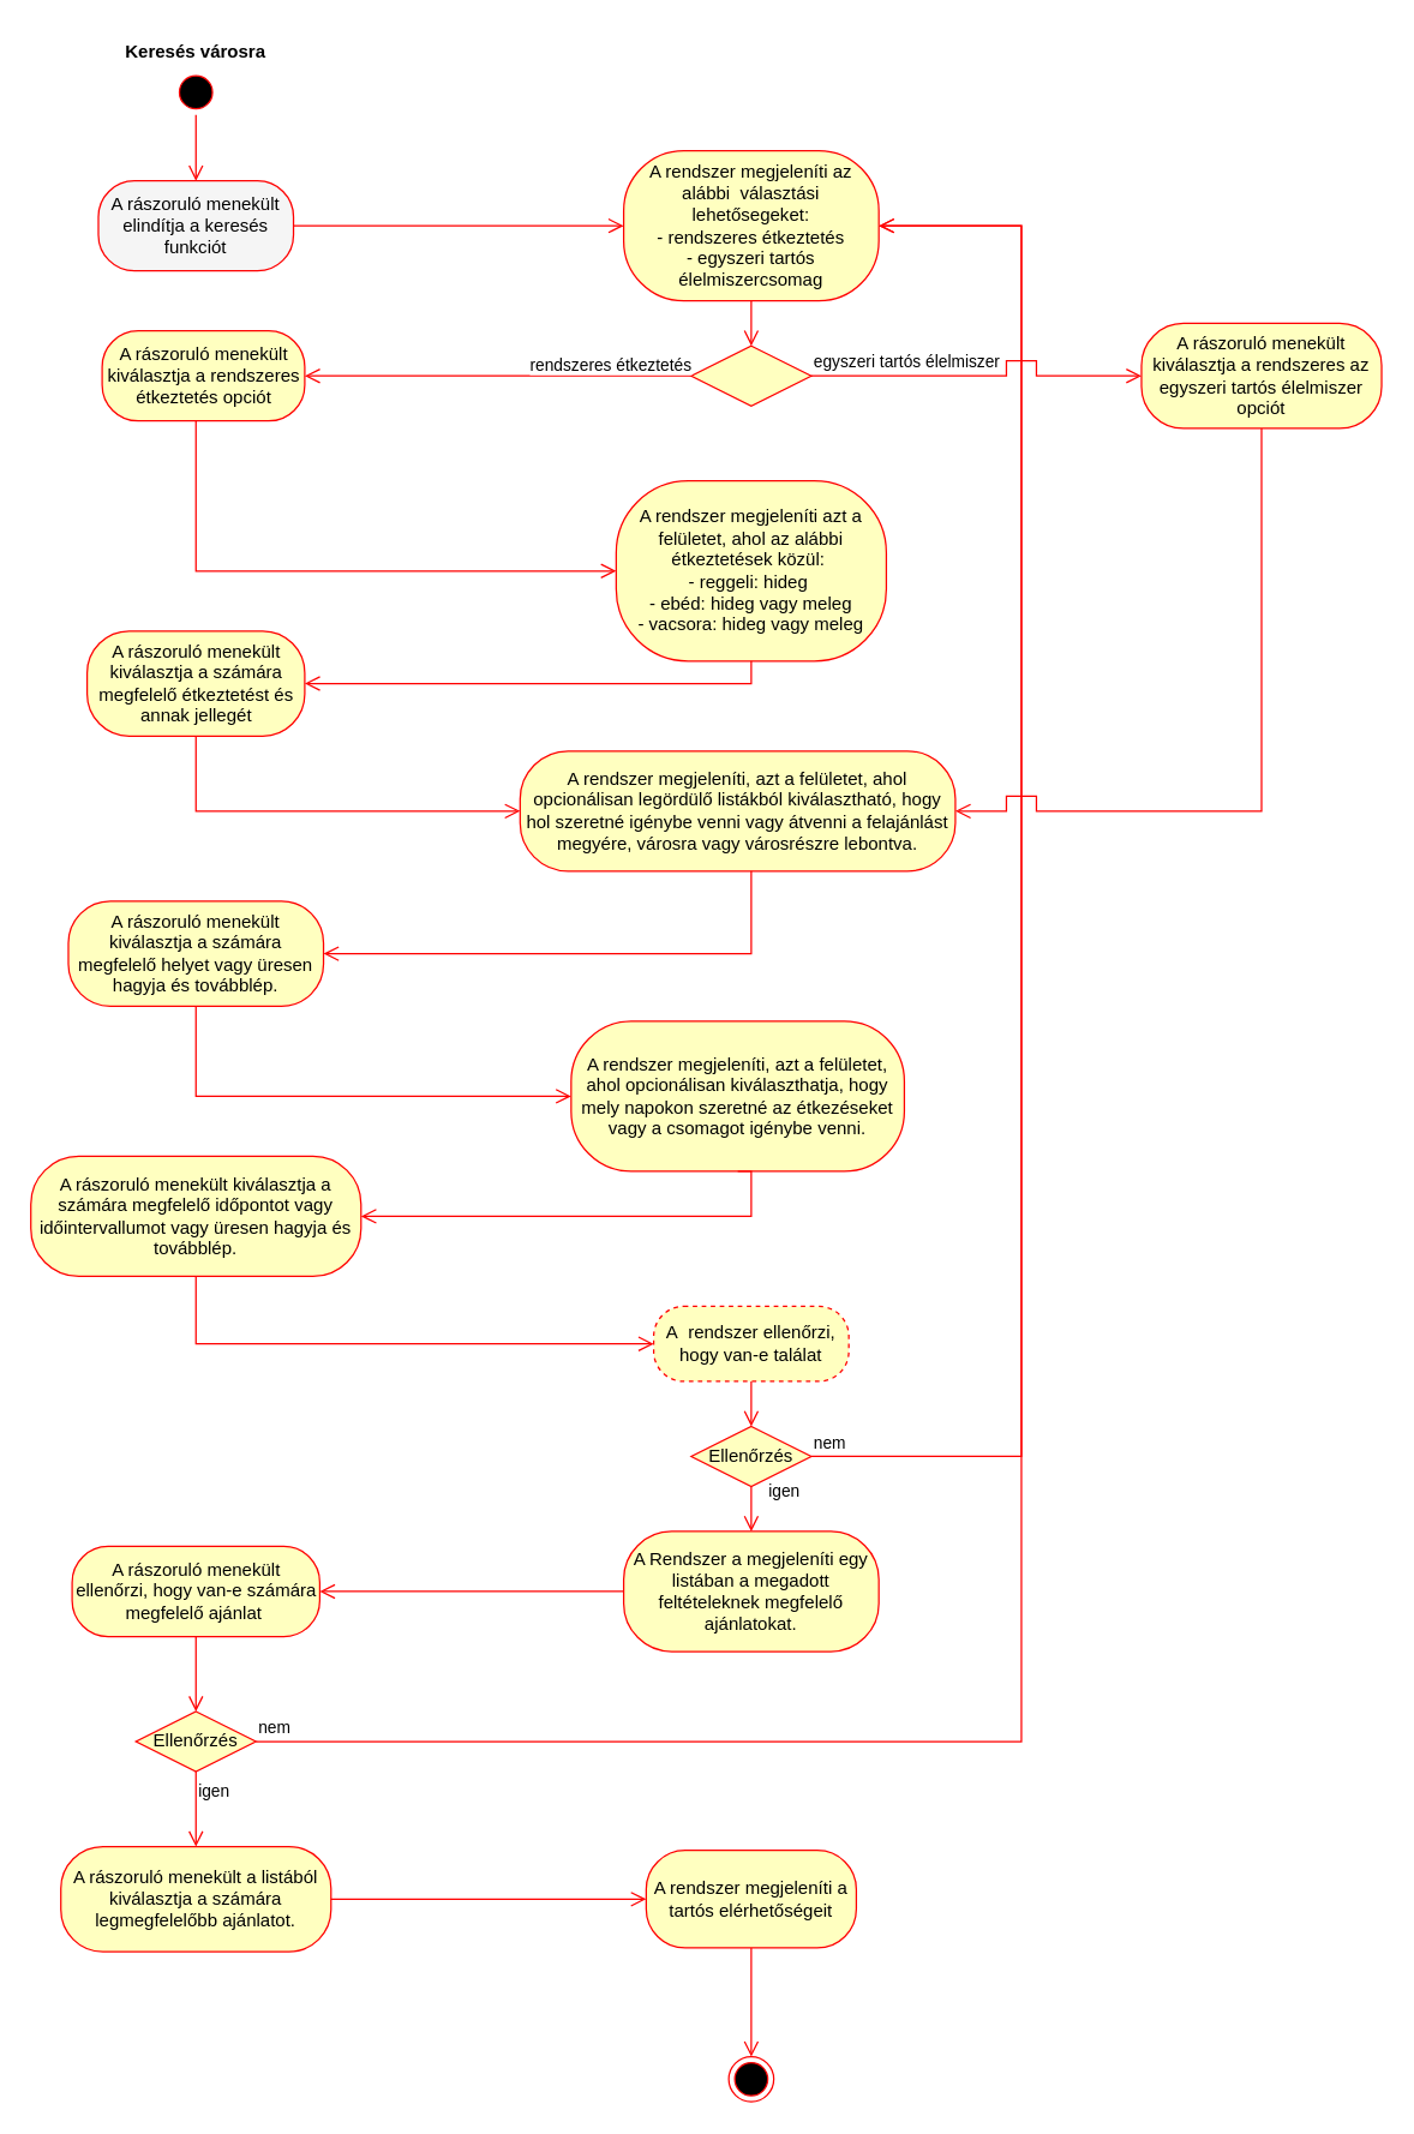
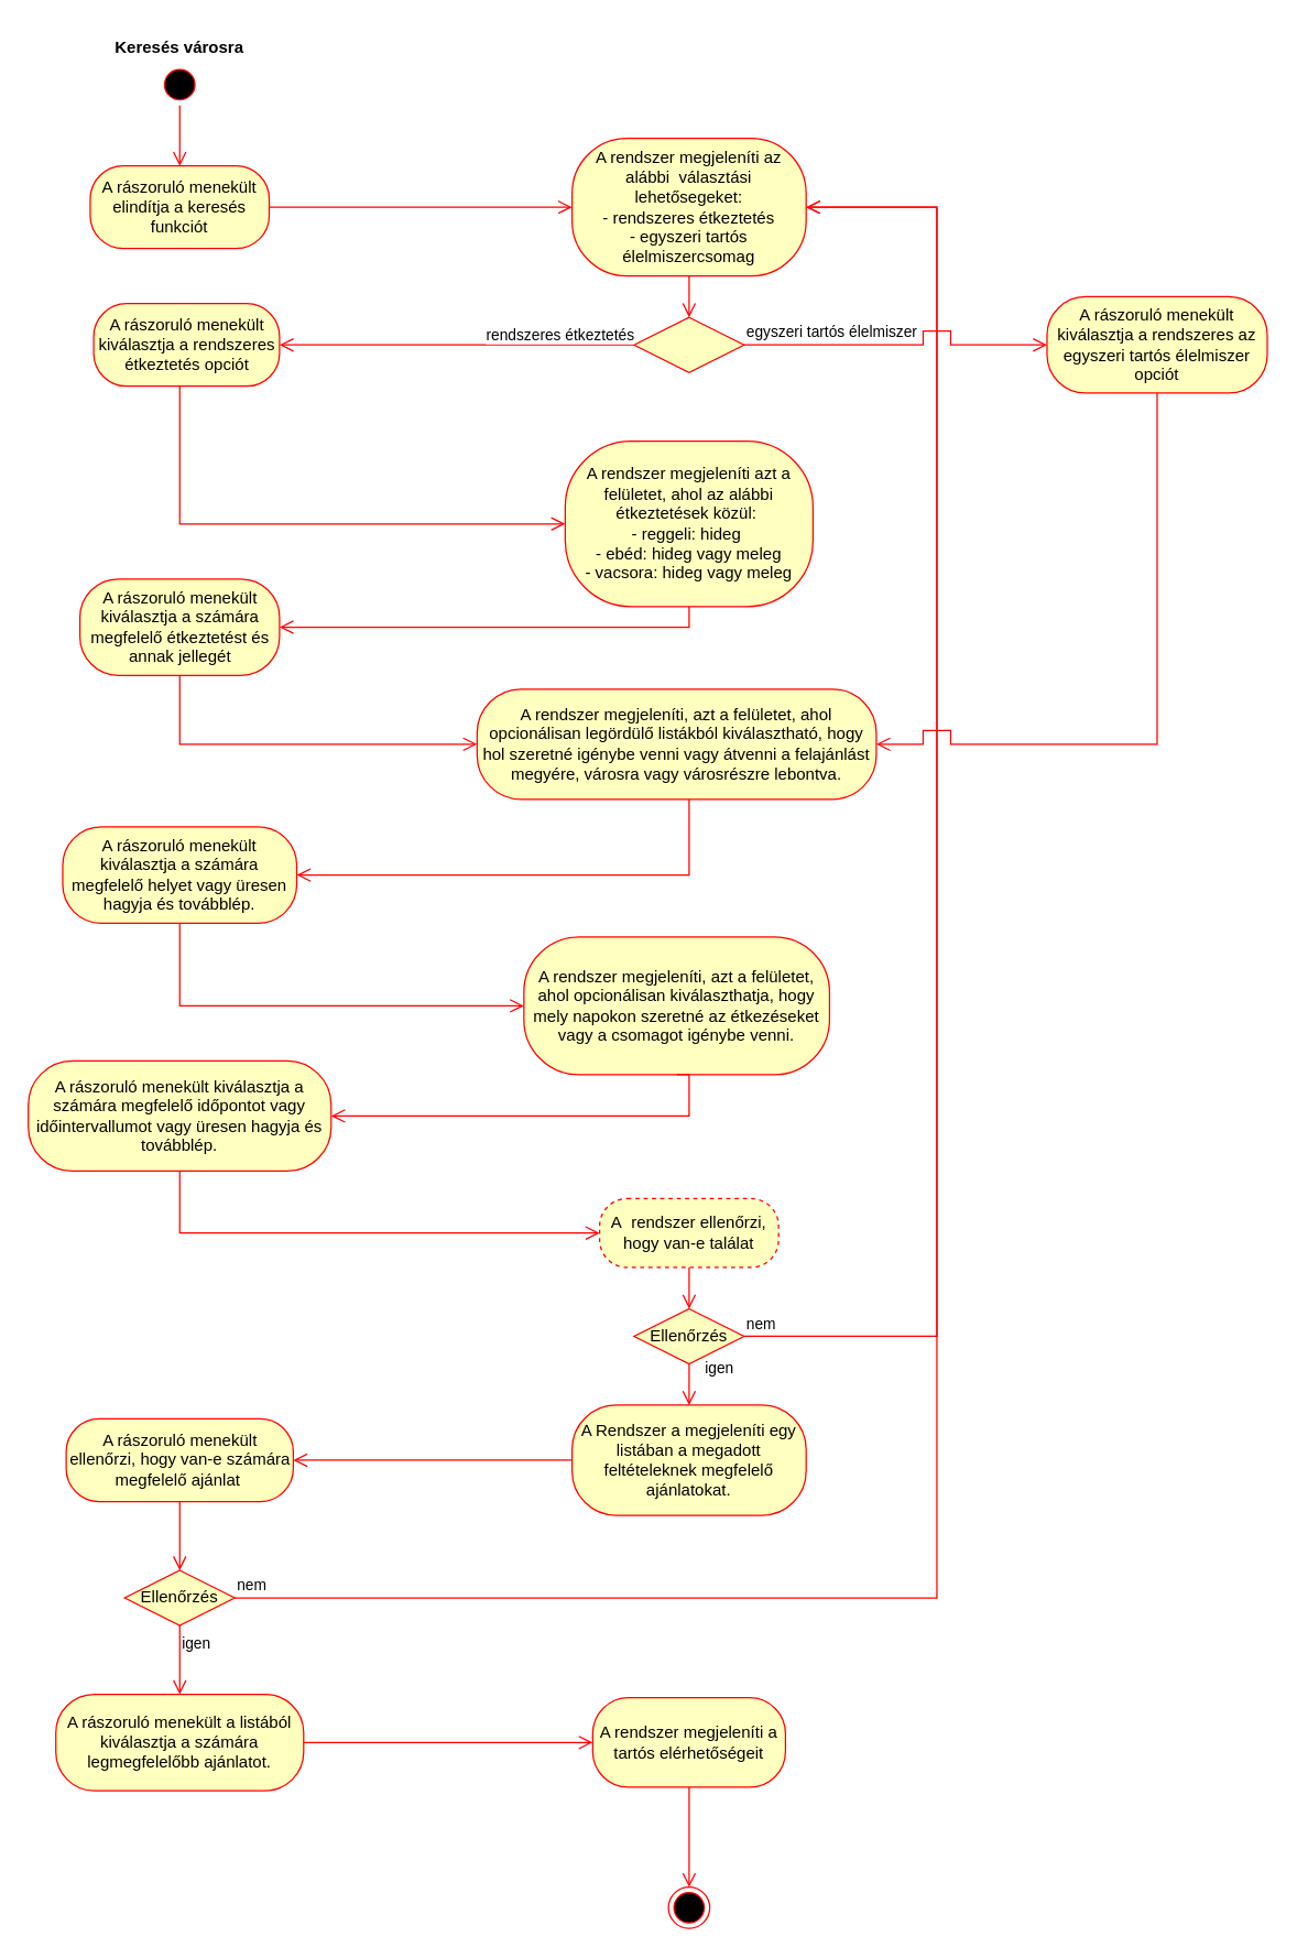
- <mxCell id="7" value="A rászoruló menekült elindítja a keresés funkciót" style="rounded=1;whiteSpace=wrap;html=1;arcSize=40;fontColor=#000000;fillColor=#f5f5f5;strokeColor=#ff0000;" vertex="1" parent="1"><mxGeometry x="65" y="120" width="130" height="60" as="geometry" /></mxCell>
+ <mxCell id="7" value="A rászoruló menekült elindítja a keresés funkciót" style="rounded=1;whiteSpace=wrap;html=1;arcSize=40;fontColor=#000000;fillColor=#ffffc0;strokeColor=#ff0000;" vertex="1" parent="1"><mxGeometry x="65" y="120" width="130" height="60" as="geometry" /></mxCell>
